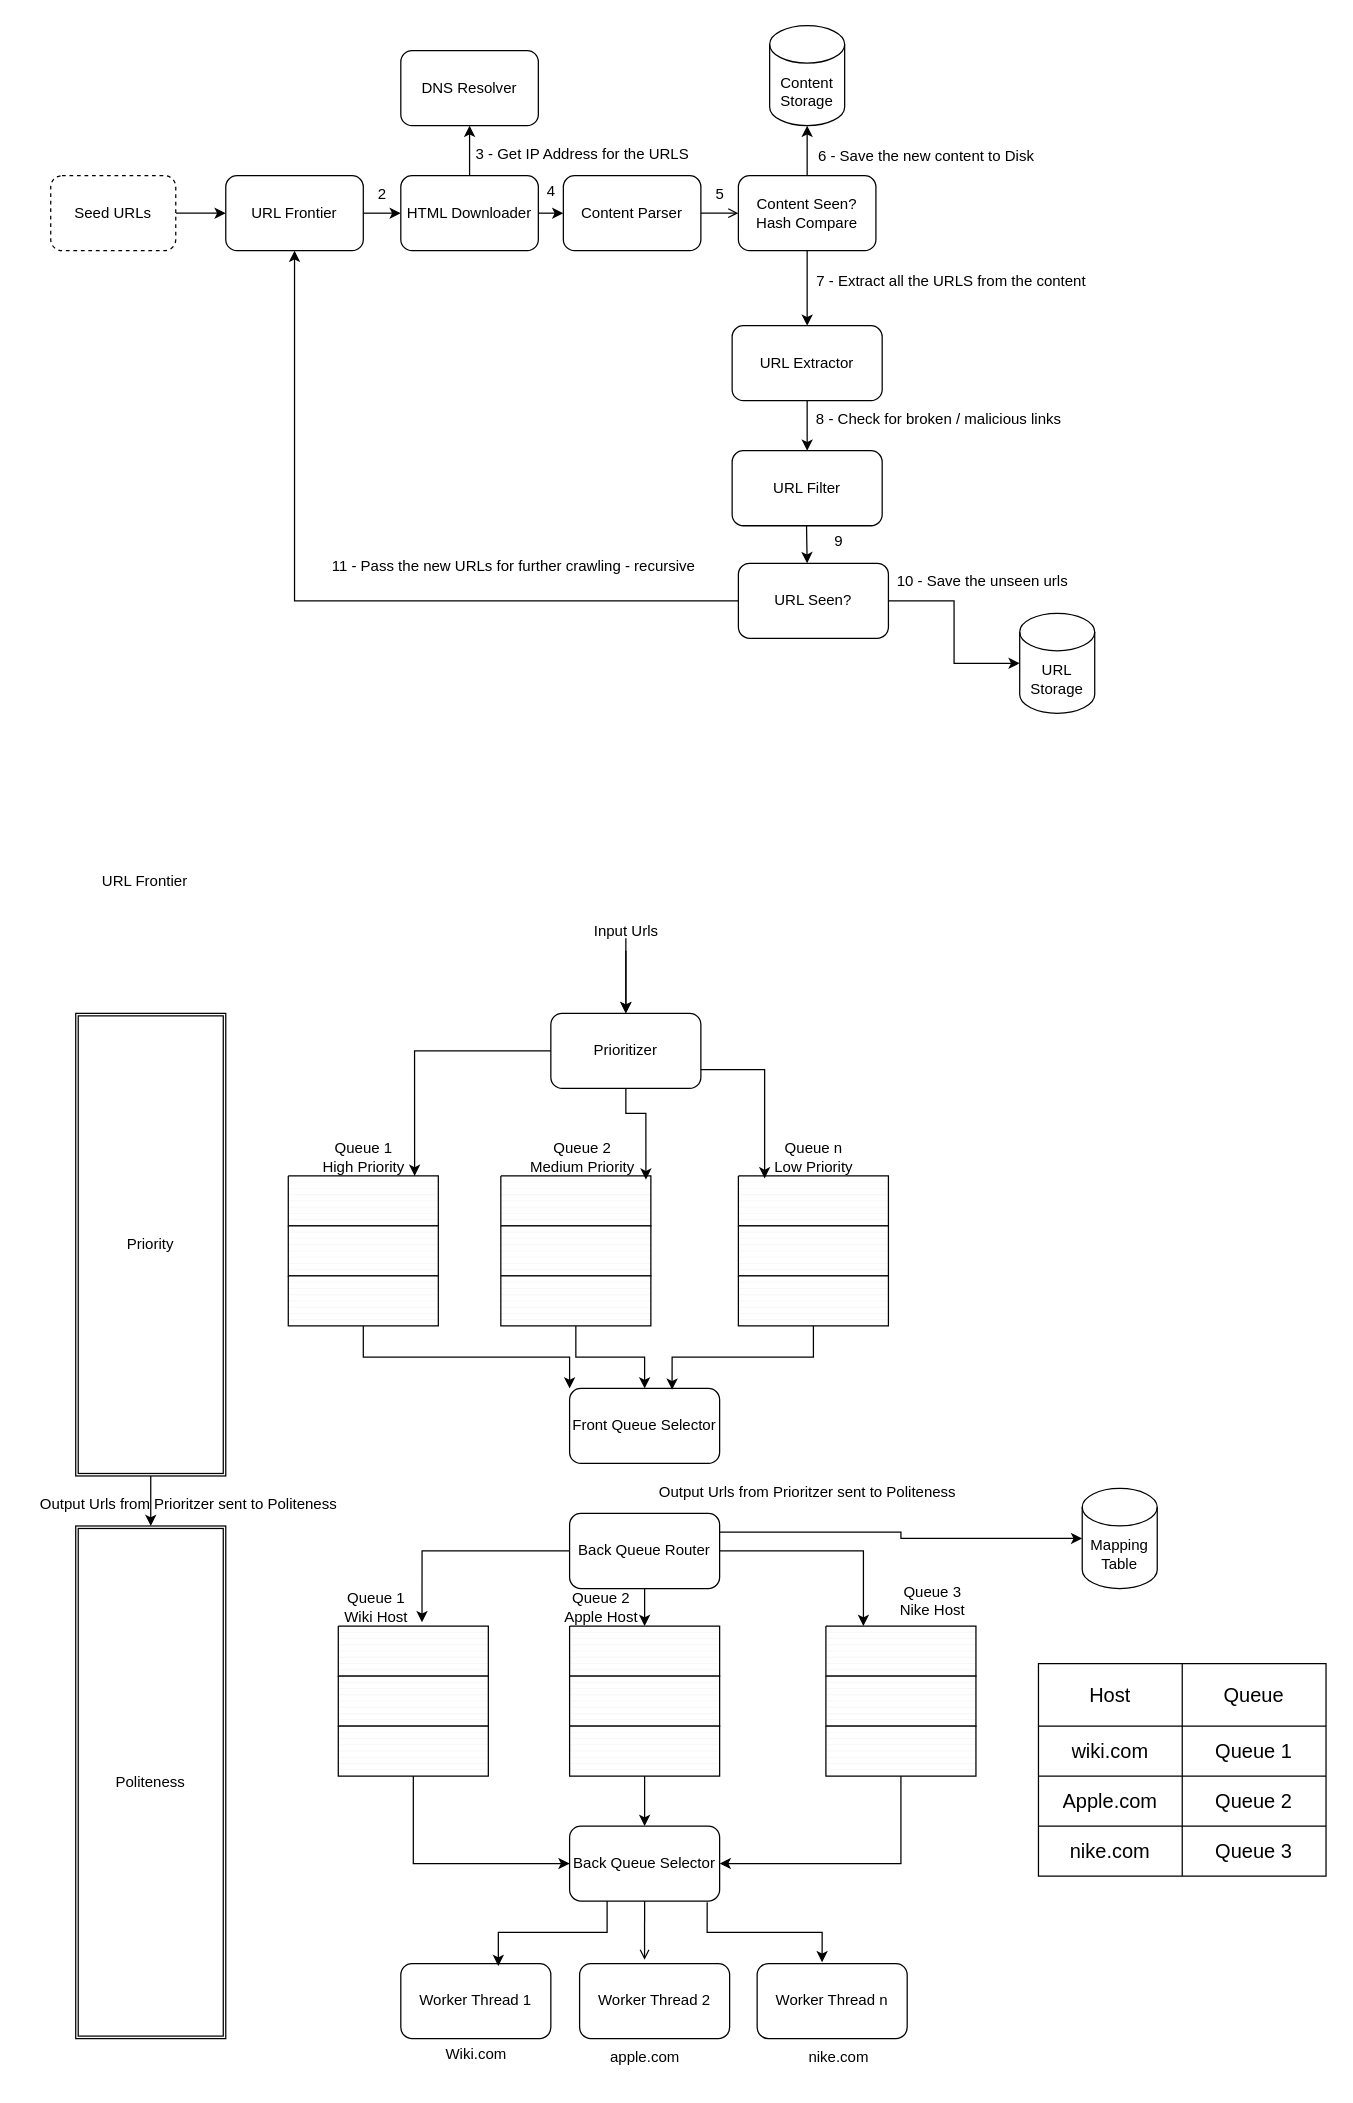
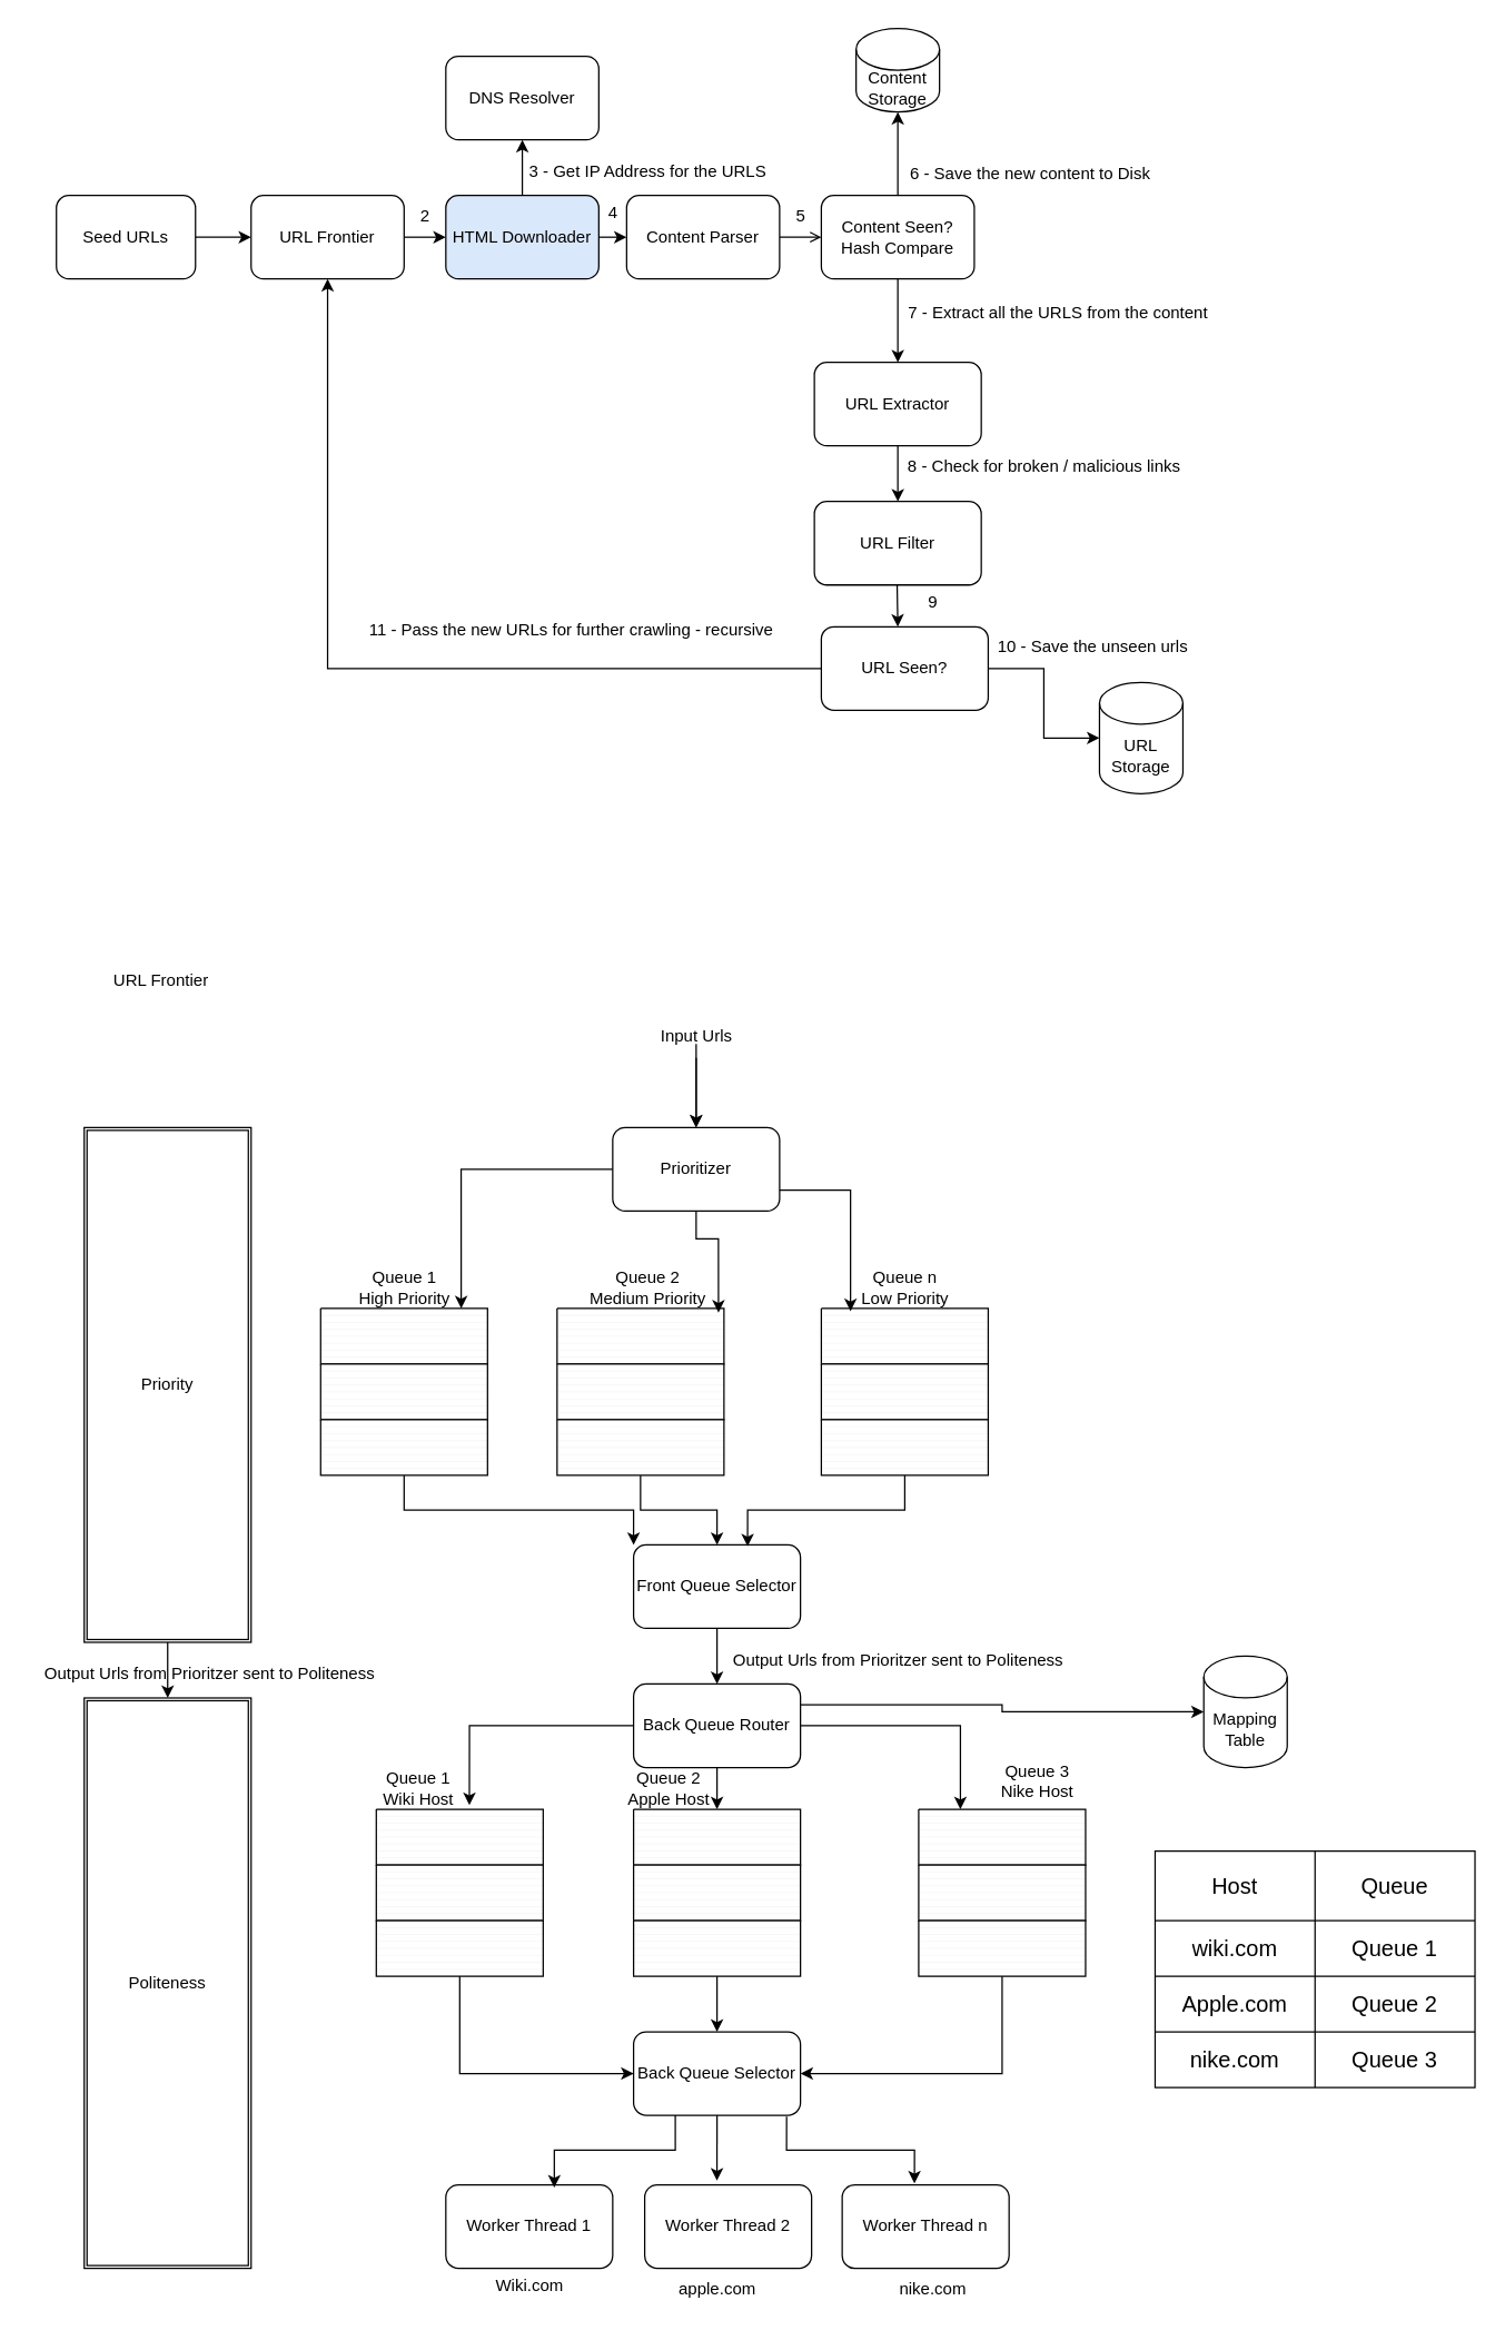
- <mxCell id="16" value="Content Storage" style="shape=cylinder3;whiteSpace=wrap;html=1;boundedLbl=1;backgroundOutline=1;size=15;" parent="1" vertex="1"><mxGeometry x="615" width="60" height="80" as="geometry" y="20" /></mxCell>
+ <mxCell id="16" value="Content Storage" style="shape=cylinder3;whiteSpace=wrap;html=1;boundedLbl=1;backgroundOutline=1;size=15;" parent="1" vertex="1"><mxGeometry x="615" y="20" width="60" height="60" as="geometry" /></mxCell>
- <mxCell id="3" value="Seed URLs" style="rounded=1;whiteSpace=wrap;html=1;dashed=1;" parent="1" vertex="1"><mxGeometry x="40" y="140" width="100" height="60" as="geometry" /></mxCell>
+ <mxCell id="3" value="Seed URLs" style="rounded=1;whiteSpace=wrap;html=1;" parent="1" vertex="1"><mxGeometry x="40" y="140" width="100" height="60" as="geometry" /></mxCell>
- <mxCell id="8" value="HTML Downloader" style="rounded=1;whiteSpace=wrap;html=1;" parent="1" vertex="1"><mxGeometry x="320" y="140" width="110" height="60" as="geometry" /></mxCell>
+ <mxCell id="8" value="HTML Downloader" style="rounded=1;whiteSpace=wrap;html=1;fillColor=#dae8fc;" parent="1" vertex="1"><mxGeometry x="320" y="140" width="110" height="60" as="geometry" /></mxCell>
- <mxCell id="31" value="URL Storage" style="shape=cylinder3;whiteSpace=wrap;html=1;boundedLbl=1;backgroundOutline=1;size=15;" parent="1" vertex="1"><mxGeometry x="815" y="490" width="60" height="80" as="geometry" /></mxCell>
+ <mxCell id="31" value="URL Storage" style="shape=cylinder3;whiteSpace=wrap;html=1;boundedLbl=1;backgroundOutline=1;size=15;" parent="1" vertex="1"><mxGeometry x="790" y="490" width="60" height="80" as="geometry" /></mxCell>
+ <mxCell id="55" style="edgeStyle=orthogonalEdgeStyle;rounded=0;orthogonalLoop=1;jettySize=auto;html=1;exitX=0.5;exitY=1;exitDx=0;exitDy=0;entryX=0.5;entryY=0;entryDx=0;entryDy=0;" edge="1" parent="1" source="56" target="58"><mxGeometry relative="1" as="geometry" /></mxCell>
- <mxCell id="102" style="edgeStyle=orthogonalEdgeStyle;rounded=0;orthogonalLoop=1;jettySize=auto;html=1;exitX=0.5;exitY=1;exitDx=0;exitDy=0;entryX=0.433;entryY=-0.05;entryDx=0;entryDy=0;entryPerimeter=0;endArrow=open;" edge="1" parent="1" source="78" target="100"><mxGeometry relative="1" as="geometry"><mxPoint x="520" y="1560" as="targetPoint" /></mxGeometry></mxCell>
+ <mxCell id="102" style="edgeStyle=orthogonalEdgeStyle;rounded=0;orthogonalLoop=1;jettySize=auto;html=1;exitX=0.5;exitY=1;exitDx=0;exitDy=0;entryX=0.433;entryY=-0.05;entryDx=0;entryDy=0;entryPerimeter=0;" edge="1" parent="1" source="78" target="100"><mxGeometry relative="1" as="geometry"><mxPoint x="520" y="1560" as="targetPoint" /></mxGeometry></mxCell>
